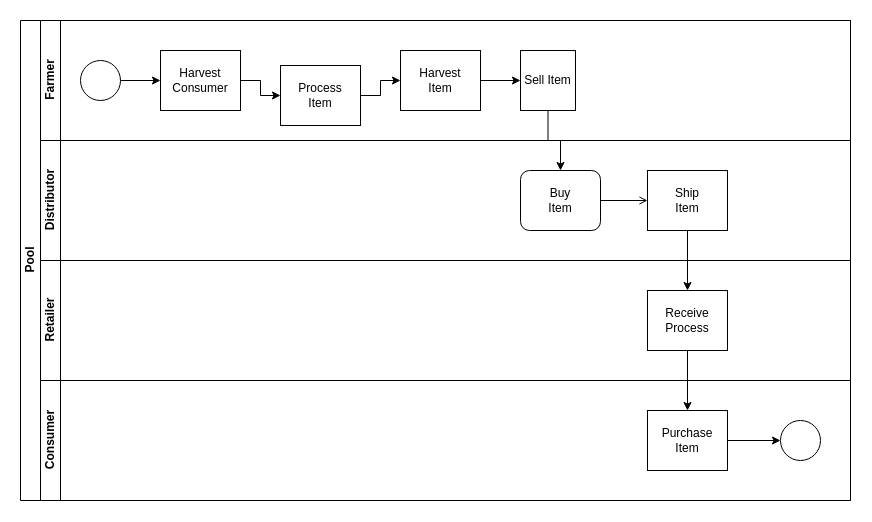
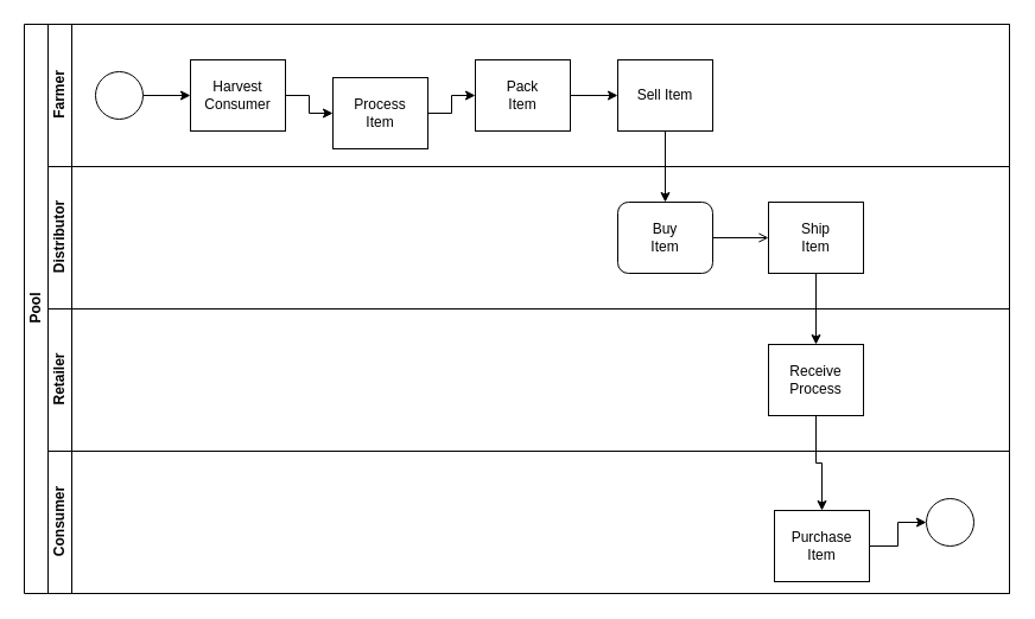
- <mxCell id="11" value="Harvest&lt;br&gt;Item" style="rounded=0;whiteSpace=wrap;html=1;fontFamily=Helvetica;fontSize=12;fontColor=#000000;align=center;" vertex="1" parent="3"><mxGeometry x="360" y="30" width="80" height="60" as="geometry" /></mxCell>
+ <mxCell id="11" value="Pack&lt;br&gt;Item" style="rounded=0;whiteSpace=wrap;html=1;fontFamily=Helvetica;fontSize=12;fontColor=#000000;align=center;" vertex="1" parent="3"><mxGeometry x="360" y="30" width="80" height="60" as="geometry" /></mxCell>
- <mxCell id="12" value="Sell Item" style="rounded=0;whiteSpace=wrap;html=1;fontFamily=Helvetica;fontSize=12;fontColor=#000000;align=center;" vertex="1" parent="3"><mxGeometry x="480" y="30" width="55" height="60" as="geometry" /></mxCell>
+ <mxCell id="12" value="Sell Item" style="rounded=0;whiteSpace=wrap;html=1;fontFamily=Helvetica;fontSize=12;fontColor=#000000;align=center;" vertex="1" parent="3"><mxGeometry x="480" y="30" width="80" height="60" as="geometry" /></mxCell>
- <mxCell id="22" value="Purchase&lt;br&gt;Item" style="rounded=0;whiteSpace=wrap;html=1;fontFamily=Helvetica;fontSize=12;fontColor=#000000;align=center;" vertex="1" parent="19"><mxGeometry x="607" y="30" width="80" height="60" as="geometry" /></mxCell>
+ <mxCell id="22" value="Purchase&lt;br&gt;Item" style="rounded=0;whiteSpace=wrap;html=1;fontFamily=Helvetica;fontSize=12;fontColor=#000000;align=center;" vertex="1" parent="19"><mxGeometry x="612" y="50" width="80" height="60" as="geometry" /></mxCell>
